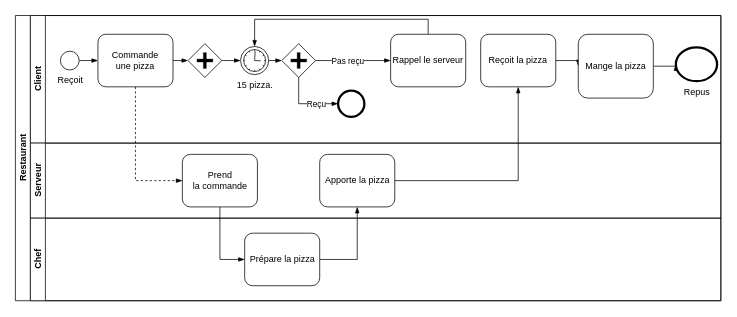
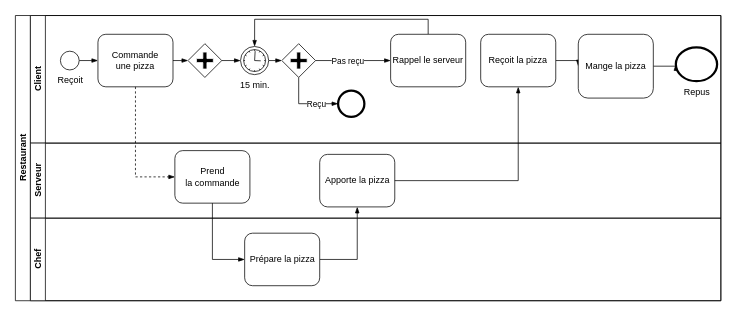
- <mxCell id="16" value="15 pizza." style="shape=mxgraph.bpmn.shape;html=1;verticalLabelPosition=bottom;labelBackgroundColor=#ffffff;verticalAlign=top;align=center;perimeter=ellipsePerimeter;outlineConnect=0;outline=eventInt;symbol=timer;fillColor=#ffffff;" vertex="1" parent="3"><mxGeometry x="280" y="41.25" width="37.5" height="37.5" as="geometry" /></mxCell>
+ <mxCell id="16" value="15 min." style="shape=mxgraph.bpmn.shape;html=1;verticalLabelPosition=bottom;labelBackgroundColor=#ffffff;verticalAlign=top;align=center;perimeter=ellipsePerimeter;outlineConnect=0;outline=eventInt;symbol=timer;fillColor=#ffffff;" vertex="1" parent="3"><mxGeometry x="280" y="41.25" width="37.5" height="37.5" as="geometry" /></mxCell>
- <mxCell id="26" value="Prend&lt;br&gt;la commande" style="shape=ext;rounded=1;html=1;whiteSpace=wrap;fillColor=#ffffff;" vertex="1" parent="25"><mxGeometry x="202.5" y="15" width="100" height="70" as="geometry" /></mxCell>
+ <mxCell id="26" value="Prend&lt;br&gt;la commande" style="shape=ext;rounded=1;html=1;whiteSpace=wrap;fillColor=#ffffff;" vertex="1" parent="25"><mxGeometry x="192.5" y="10" width="100" height="70" as="geometry" /></mxCell>
